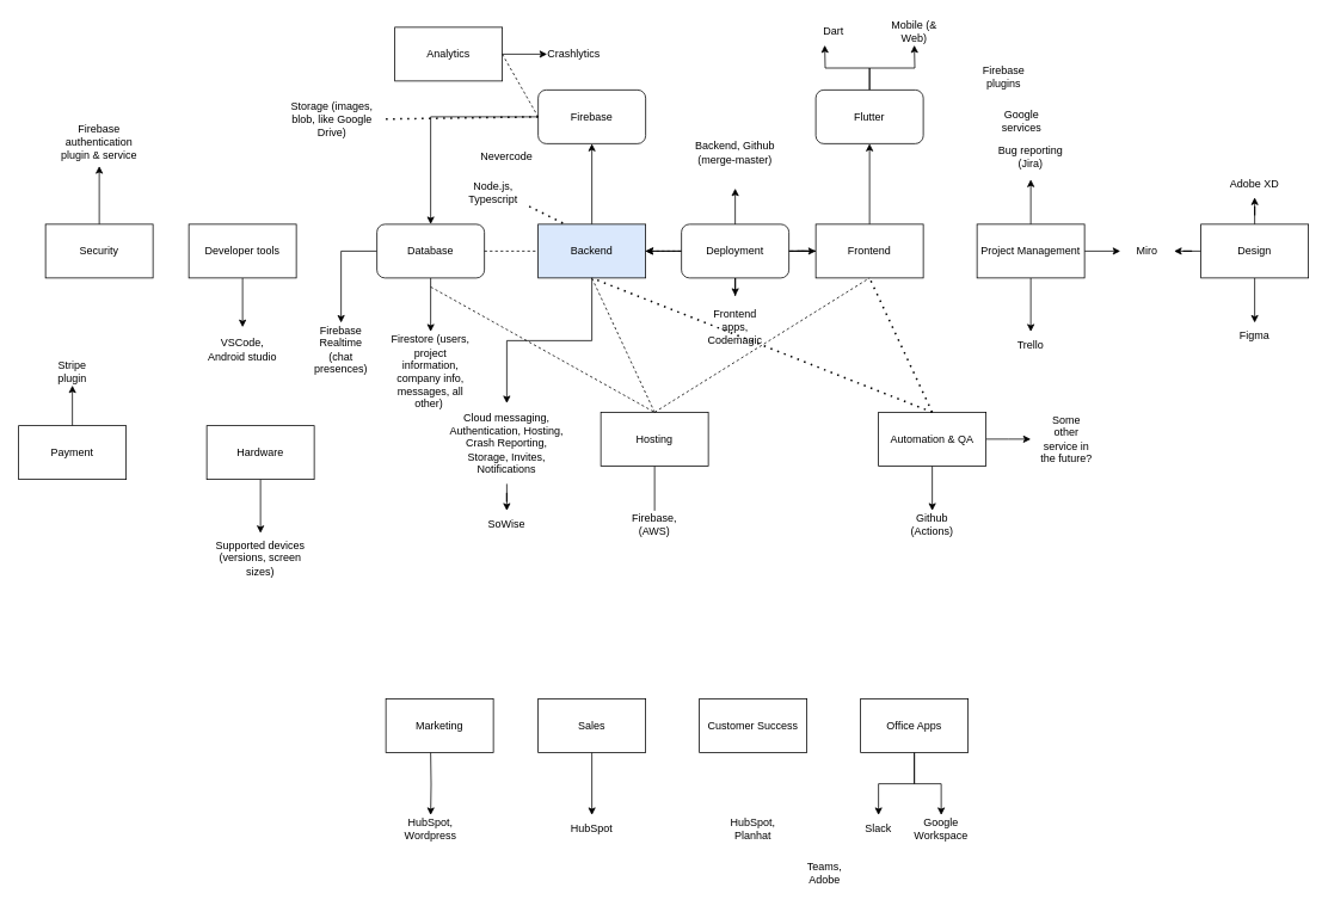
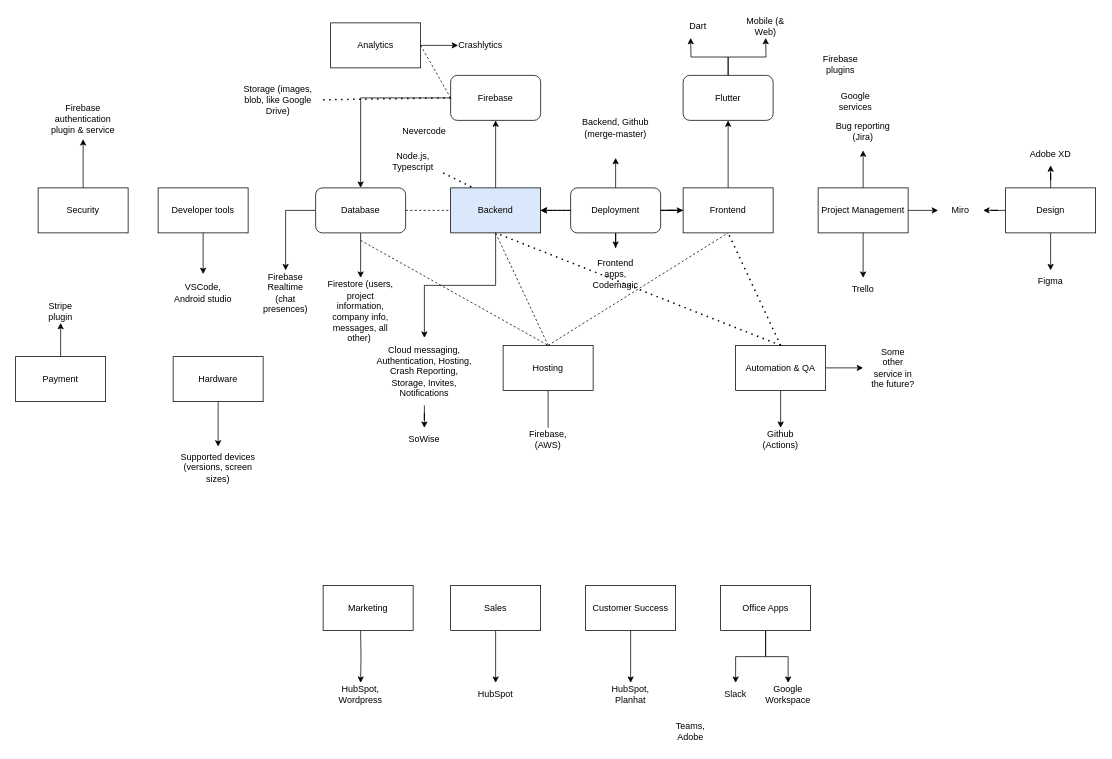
+ <mxCell id="40" value="" style="edgeStyle=orthogonalEdgeStyle;rounded=0;orthogonalLoop=1;jettySize=auto;html=1;" parent="1" source="41" target="44" edge="1"><mxGeometry relative="1" as="geometry" /></mxCell>
